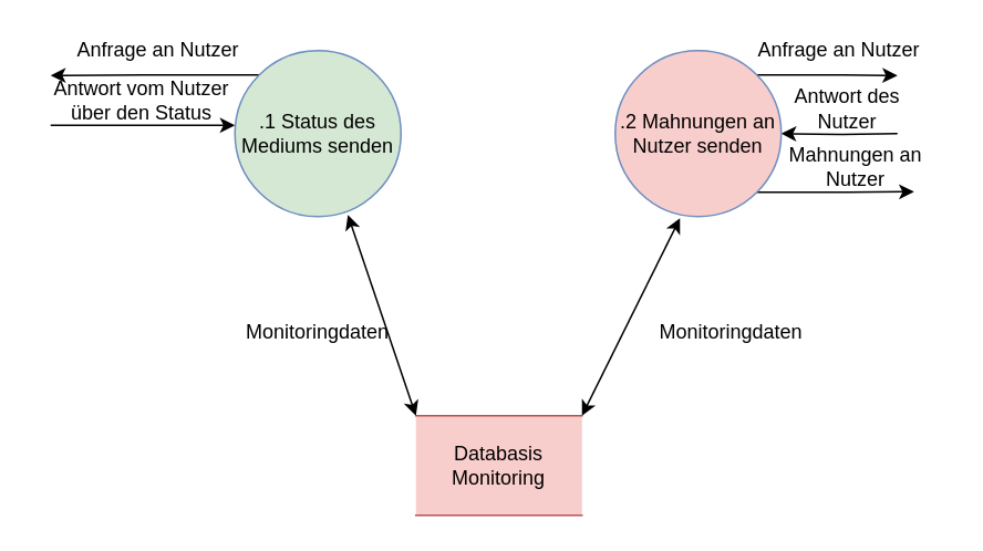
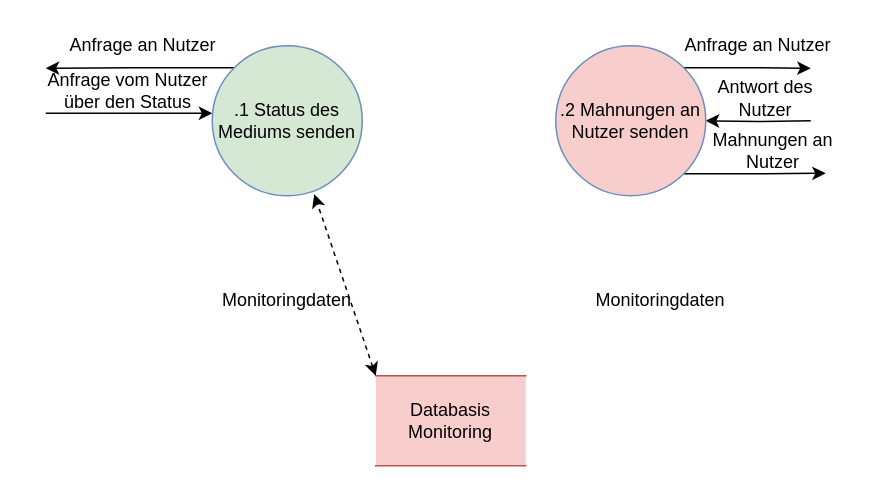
- <mxCell id="18" value="Antwort vom Nutzer über den Status" style="text;html=1;strokeColor=none;fillColor=none;align=center;verticalAlign=middle;whiteSpace=wrap;rounded=0;" vertex="1" parent="1"><mxGeometry x="20" y="50" width="130" height="20" as="geometry" /></mxCell>
+ <mxCell id="18" value="Anfrage vom Nutzer über den Status" style="text;html=1;strokeColor=none;fillColor=none;align=center;verticalAlign=middle;whiteSpace=wrap;rounded=0;" vertex="1" parent="1"><mxGeometry x="20" y="50" width="130" height="20" as="geometry" /></mxCell>
- <mxCell id="14" value="" style="endArrow=classic;startArrow=classic;html=1;exitX=0;exitY=0;exitDx=0;exitDy=0;entryX=0.68;entryY=0.99;entryDx=0;entryDy=0;fontSize=12;entryPerimeter=0;" parent="1" source="12" target="4" edge="1"><mxGeometry width="50" height="50" relative="1" as="geometry"><mxPoint x="30" y="260" as="sourcePoint" /><mxPoint x="80" y="210" as="targetPoint" /></mxGeometry></mxCell>
+ <mxCell id="14" value="" style="endArrow=classic;startArrow=classic;html=1;exitX=0;exitY=0;exitDx=0;exitDy=0;entryX=0.68;entryY=0.99;entryDx=0;entryDy=0;fontSize=12;entryPerimeter=0;dashed=1;" parent="1" source="12" target="4" edge="1"><mxGeometry width="50" height="50" relative="1" as="geometry"><mxPoint x="30" y="260" as="sourcePoint" /><mxPoint x="80" y="210" as="targetPoint" /></mxGeometry></mxCell>
- <mxCell id="13" value="" style="endArrow=classic;startArrow=classic;html=1;exitX=1;exitY=0;exitDx=0;exitDy=0;fontSize=12;entryX=0.39;entryY=1.01;entryDx=0;entryDy=0;entryPerimeter=0;" parent="1" source="12" target="8" edge="1"><mxGeometry width="50" height="50" relative="1" as="geometry"><mxPoint x="360" y="150" as="sourcePoint" /><mxPoint x="410" y="100" as="targetPoint" /></mxGeometry></mxCell>
